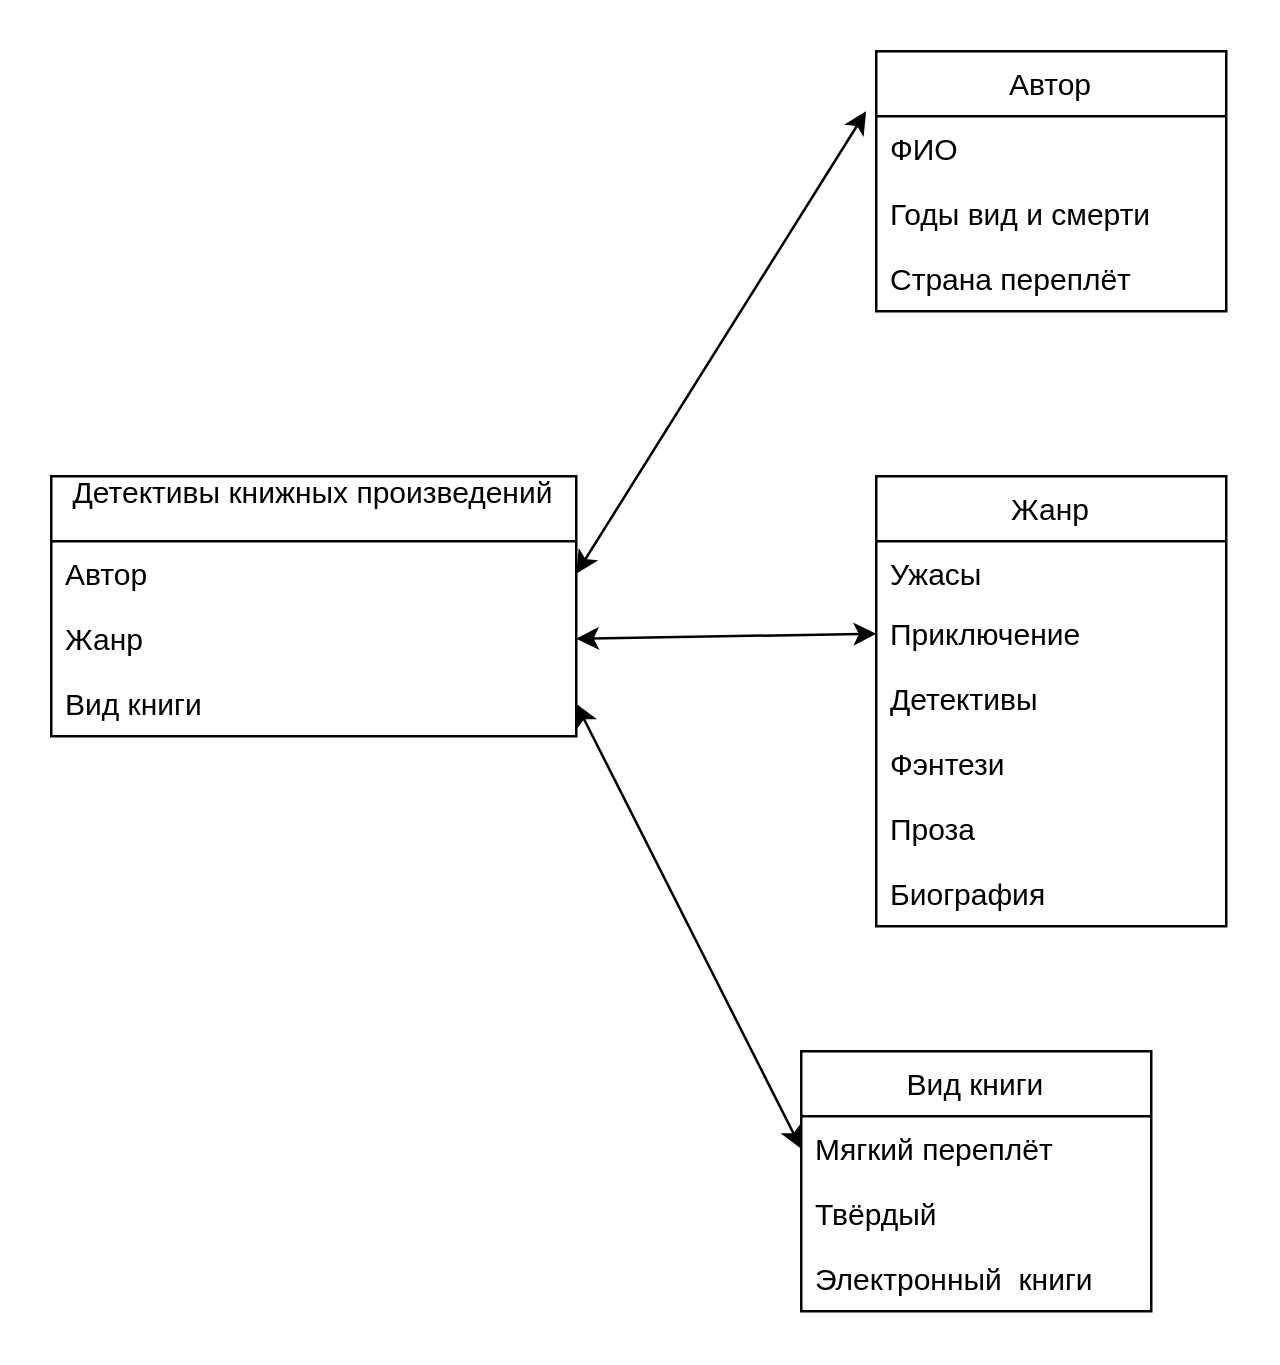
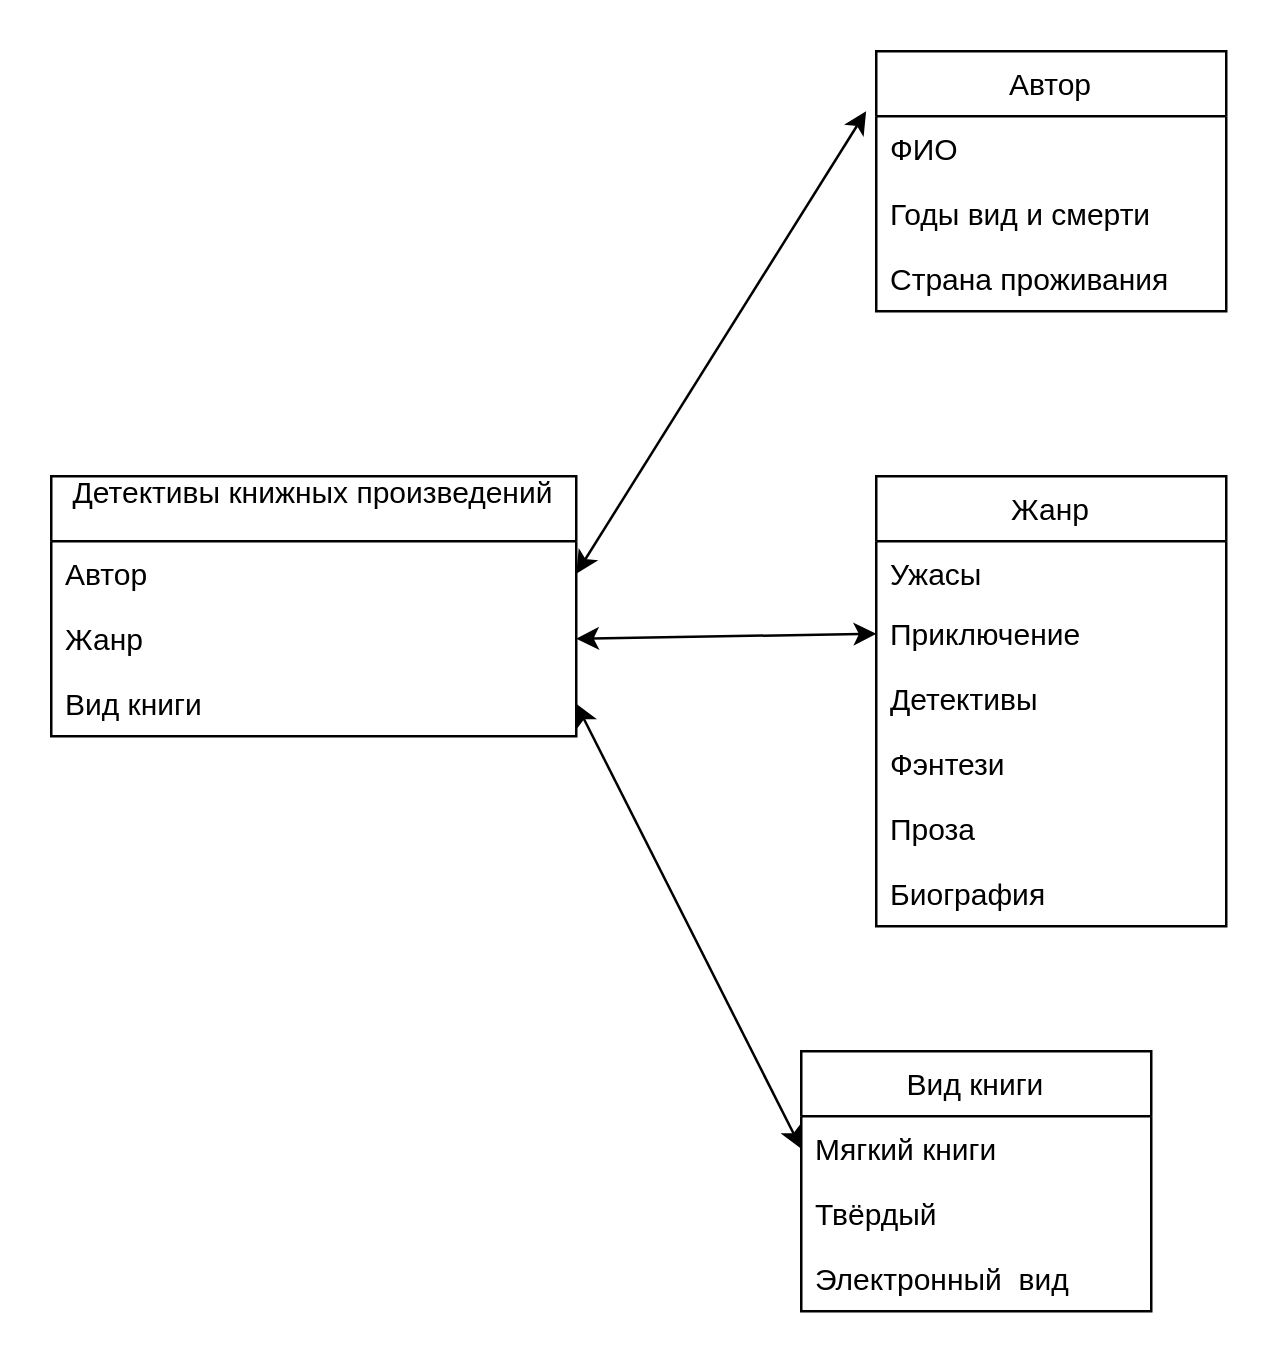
- <mxCell id="9" value="Страна переплёт" style="text;strokeColor=none;fillColor=none;align=left;verticalAlign=top;spacingLeft=4;spacingRight=4;overflow=hidden;rotatable=0;points=[[0,0.5],[1,0.5]];portConstraint=eastwest;" vertex="1" parent="6"><mxGeometry y="78" width="140" height="26" as="geometry" /></mxCell>
+ <mxCell id="9" value="Страна проживания" style="text;strokeColor=none;fillColor=none;align=left;verticalAlign=top;spacingLeft=4;spacingRight=4;overflow=hidden;rotatable=0;points=[[0,0.5],[1,0.5]];portConstraint=eastwest;" vertex="1" parent="6"><mxGeometry y="78" width="140" height="26" as="geometry" /></mxCell>
- <mxCell id="18" value="Мягкий переплёт" style="text;strokeColor=none;fillColor=none;align=left;verticalAlign=top;spacingLeft=4;spacingRight=4;overflow=hidden;rotatable=0;points=[[0,0.5],[1,0.5]];portConstraint=eastwest;" vertex="1" parent="17"><mxGeometry y="26" width="140" height="26" as="geometry" /></mxCell>
+ <mxCell id="18" value="Мягкий книги" style="text;strokeColor=none;fillColor=none;align=left;verticalAlign=top;spacingLeft=4;spacingRight=4;overflow=hidden;rotatable=0;points=[[0,0.5],[1,0.5]];portConstraint=eastwest;" vertex="1" parent="17"><mxGeometry y="26" width="140" height="26" as="geometry" /></mxCell>
- <mxCell id="20" value="Электронный  книги" style="text;strokeColor=none;fillColor=none;align=left;verticalAlign=top;spacingLeft=4;spacingRight=4;overflow=hidden;rotatable=0;points=[[0,0.5],[1,0.5]];portConstraint=eastwest;" vertex="1" parent="17"><mxGeometry y="78" width="140" height="26" as="geometry" /></mxCell>
+ <mxCell id="20" value="Электронный  вид" style="text;strokeColor=none;fillColor=none;align=left;verticalAlign=top;spacingLeft=4;spacingRight=4;overflow=hidden;rotatable=0;points=[[0,0.5],[1,0.5]];portConstraint=eastwest;" vertex="1" parent="17"><mxGeometry y="78" width="140" height="26" as="geometry" /></mxCell>
